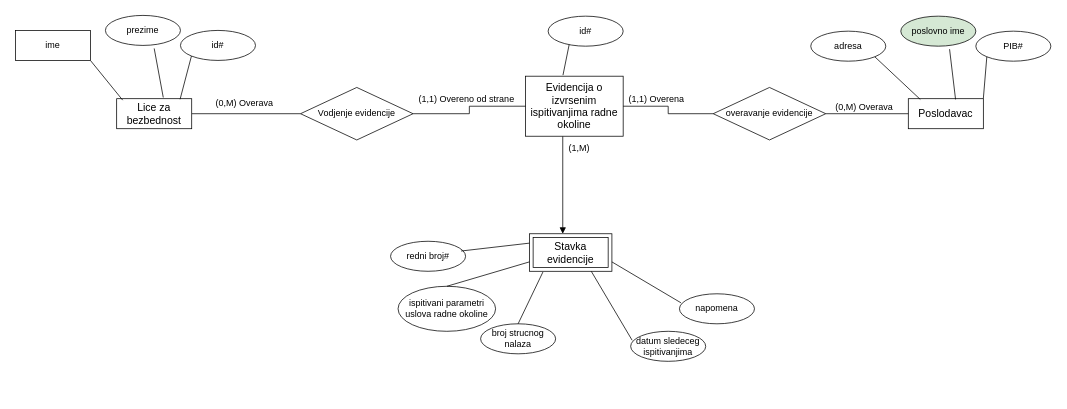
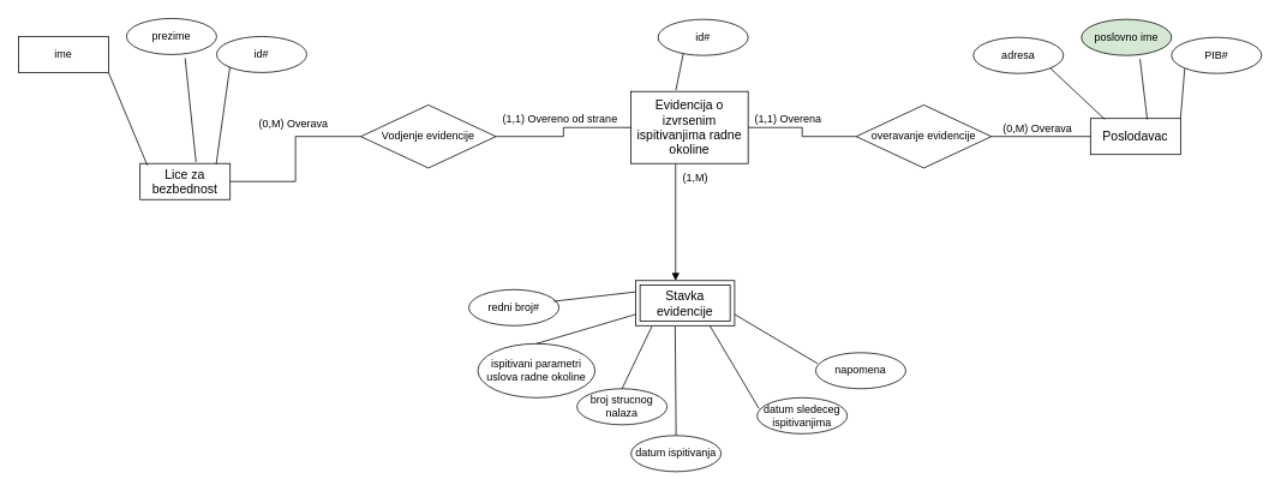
- <mxCell id="33" value="&lt;font style=&quot;font-size: 14px;&quot;&gt;Lice za bezbednost&lt;/font&gt;" style="whiteSpace=wrap;html=1;align=center;" parent="1" vertex="1"><mxGeometry x="155" y="131" width="100" height="40" as="geometry" /></mxCell>
+ <mxCell id="33" value="&lt;font style=&quot;font-size: 14px;&quot;&gt;Lice za bezbednost&lt;/font&gt;" style="whiteSpace=wrap;html=1;align=center;" parent="1" vertex="1"><mxGeometry x="155" y="181" width="100" height="40" as="geometry" /></mxCell>
+ <mxCell id="11" value="" style="endArrow=none;html=1;rounded=0;entryX=0.4;entryY=1.02;entryDx=0;entryDy=0;exitX=0.5;exitY=0;exitDx=0;exitDy=0;entryPerimeter=0;" parent="1" source="10" target="5" edge="1"><mxGeometry width="50" height="50" relative="1" as="geometry"><mxPoint x="790" y="503" as="sourcePoint" /><mxPoint x="845" y="451" as="targetPoint" /></mxGeometry></mxCell>
+ <mxCell id="10" value="datum ispitivanja" style="ellipse;whiteSpace=wrap;html=1;align=center;" parent="1" vertex="1"><mxGeometry x="700" y="483" width="100" height="40" as="geometry" /></mxCell>
